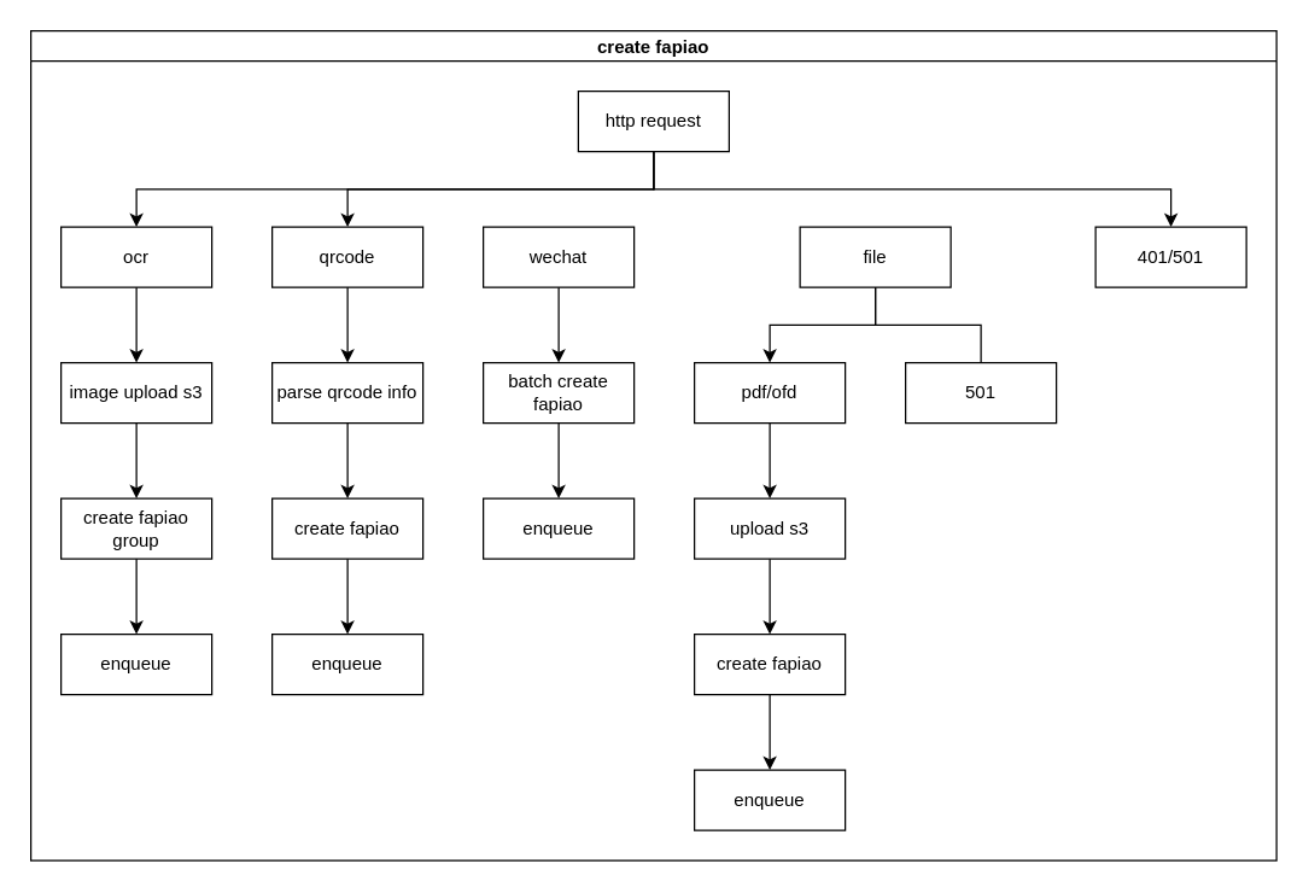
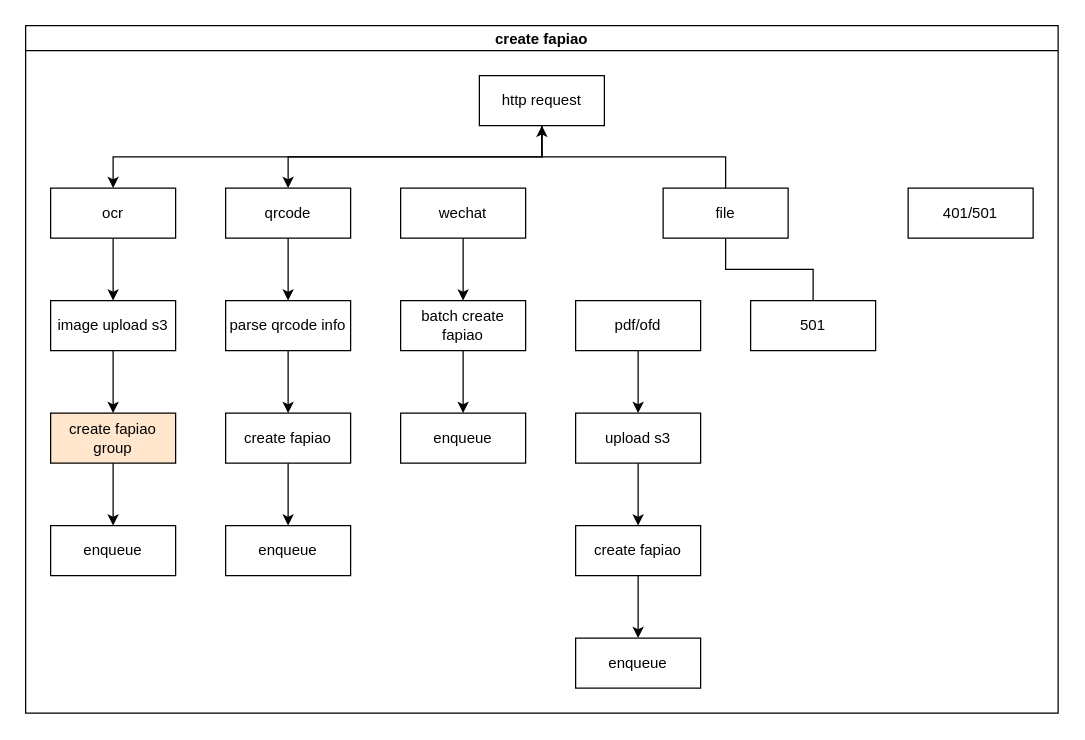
- <mxCell id="10" value="" style="edgeStyle=elbowEdgeStyle;elbow=vertical;html=1;rounded=0;" edge="1" target="11" source="3" parent="2"><mxGeometry relative="1" as="geometry"><mxPoint x="-140" y="160" as="sourcePoint" /></mxGeometry></mxCell>
- <mxCell id="20" value="" style="edgeStyle=elbowEdgeStyle;elbow=vertical;html=1;rounded=0;" edge="1" target="21" source="9" parent="2"><mxGeometry relative="1" as="geometry"><mxPoint x="140" y="160" as="sourcePoint" /></mxGeometry></mxCell>
+ <mxCell id="20" value="" style="edgeStyle=elbowEdgeStyle;elbow=vertical;html=1;rounded=0;" edge="1" target="3" source="9" parent="2"><mxGeometry relative="1" as="geometry"><mxPoint x="140" y="160" as="sourcePoint" /></mxGeometry></mxCell>
- <mxCell id="19" value="create fapiao group" style="whiteSpace=wrap;html=1;" vertex="1" parent="2"><mxGeometry x="20" y="310" width="100" height="40" as="geometry" /></mxCell>
+ <mxCell id="19" value="create fapiao group" style="whiteSpace=wrap;html=1;fillColor=#ffe6cc;" vertex="1" parent="2"><mxGeometry x="20" y="310" width="100" height="40" as="geometry" /></mxCell>
